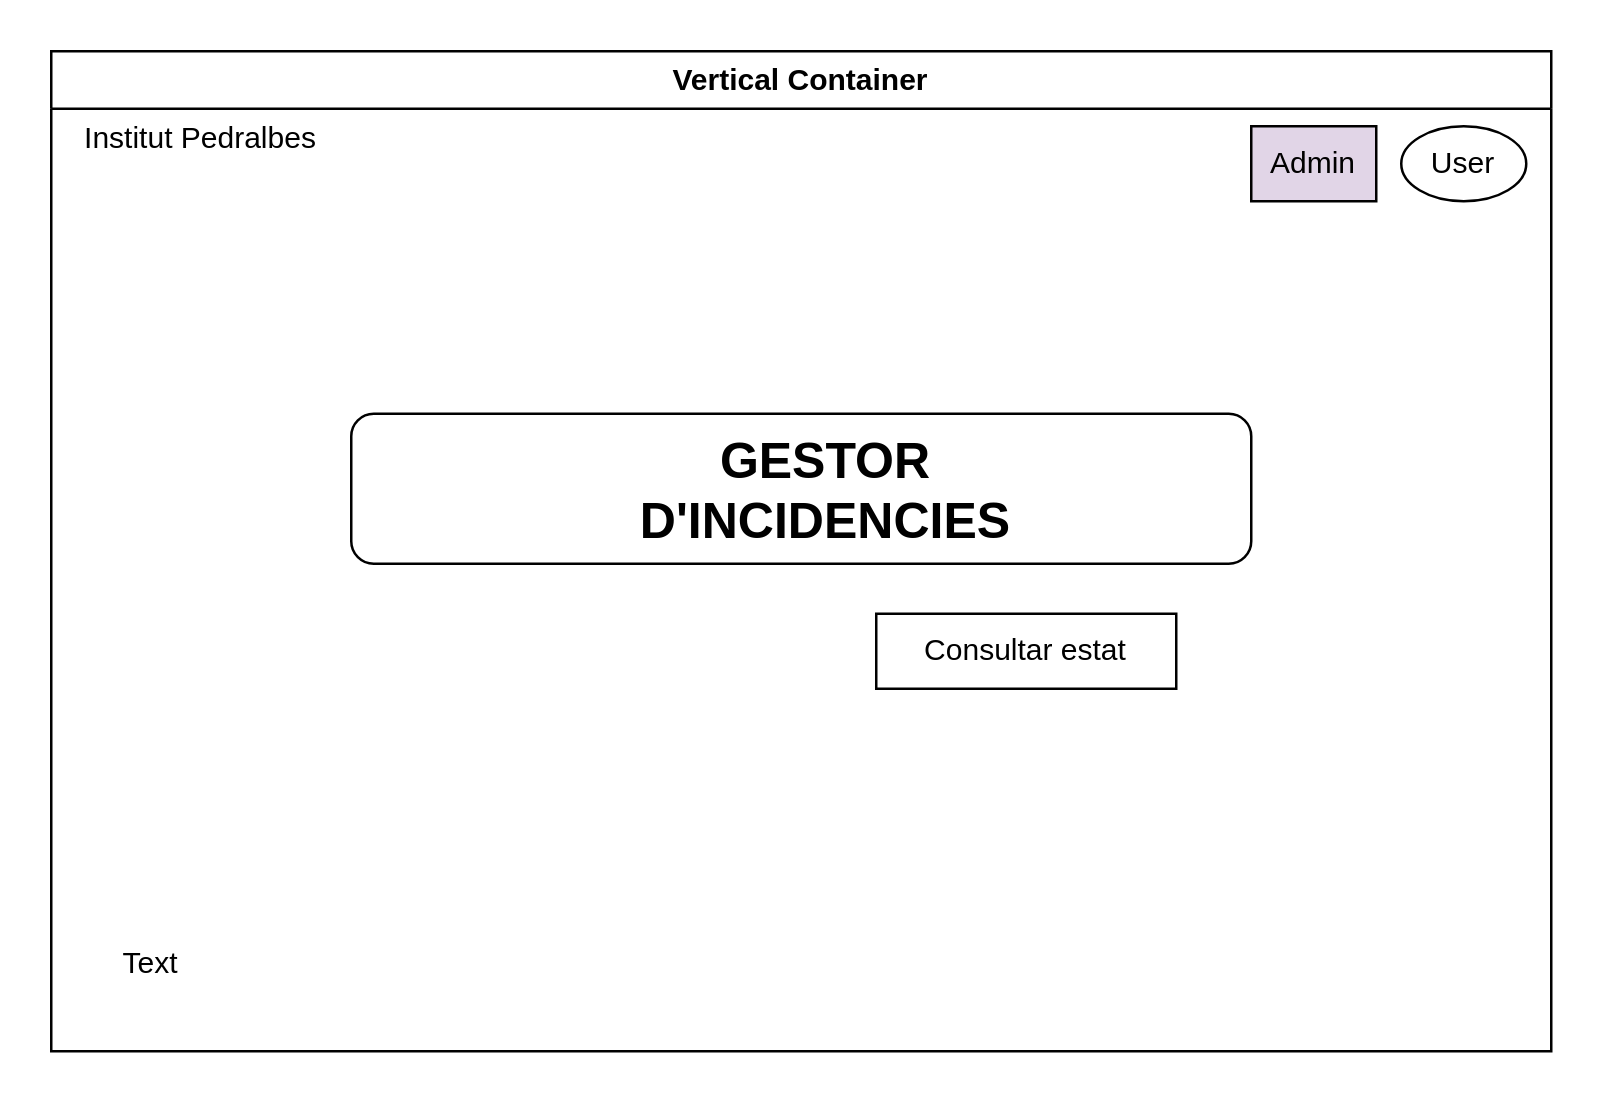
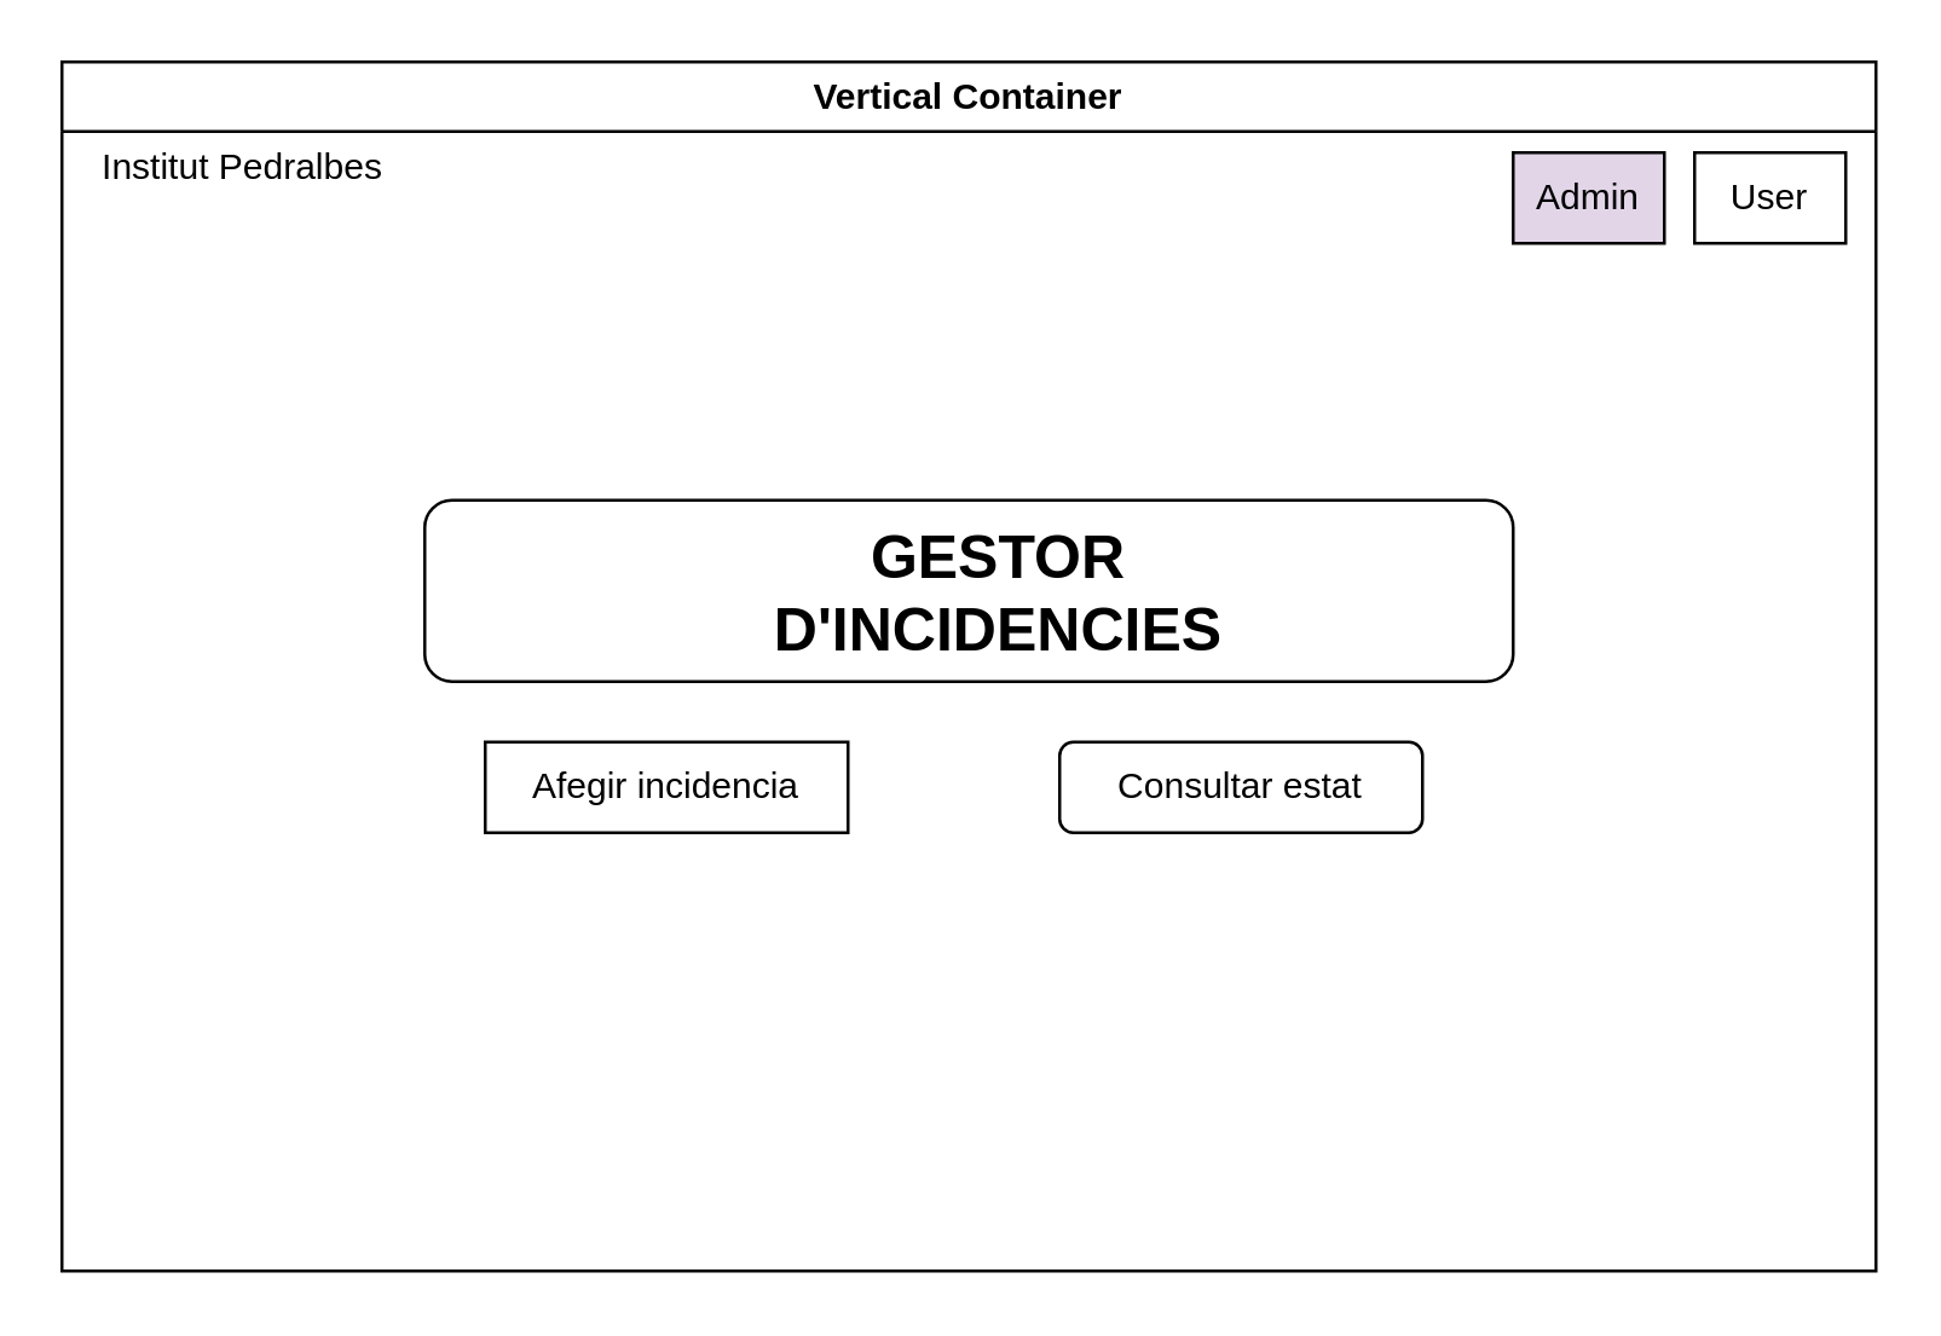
- <mxCell id="5" value="User" style="ellipse;whiteSpace=wrap;html=1;" vertex="1" parent="2"><mxGeometry x="540" y="30" width="50" height="30" as="geometry" /></mxCell>
+ <mxCell id="5" value="User" style="rounded=0;whiteSpace=wrap;html=1;" vertex="1" parent="2"><mxGeometry x="540" y="30" width="50" height="30" as="geometry" /></mxCell>
+ <mxCell id="7" value="Afegir incidencia" style="rounded=0;whiteSpace=wrap;html=1;" vertex="1" parent="2"><mxGeometry x="140" y="225" width="120" height="30" as="geometry" /></mxCell>
- <mxCell id="8" value="Consultar estat" style="rounded=0;whiteSpace=wrap;html=1;" vertex="1" parent="2"><mxGeometry x="330" y="225" width="120" height="30" as="geometry" /></mxCell>
+ <mxCell id="8" value="Consultar estat" style="whiteSpace=wrap;html=1;rounded=1;" vertex="1" parent="2"><mxGeometry x="330" y="225" width="120" height="30" as="geometry" /></mxCell>
- <mxCell id="10" value="Text" style="text;html=1;align=center;verticalAlign=middle;whiteSpace=wrap;rounded=0;" vertex="1" parent="2"><mxGeometry x="10" y="350" width="60" height="30" as="geometry" /></mxCell>
